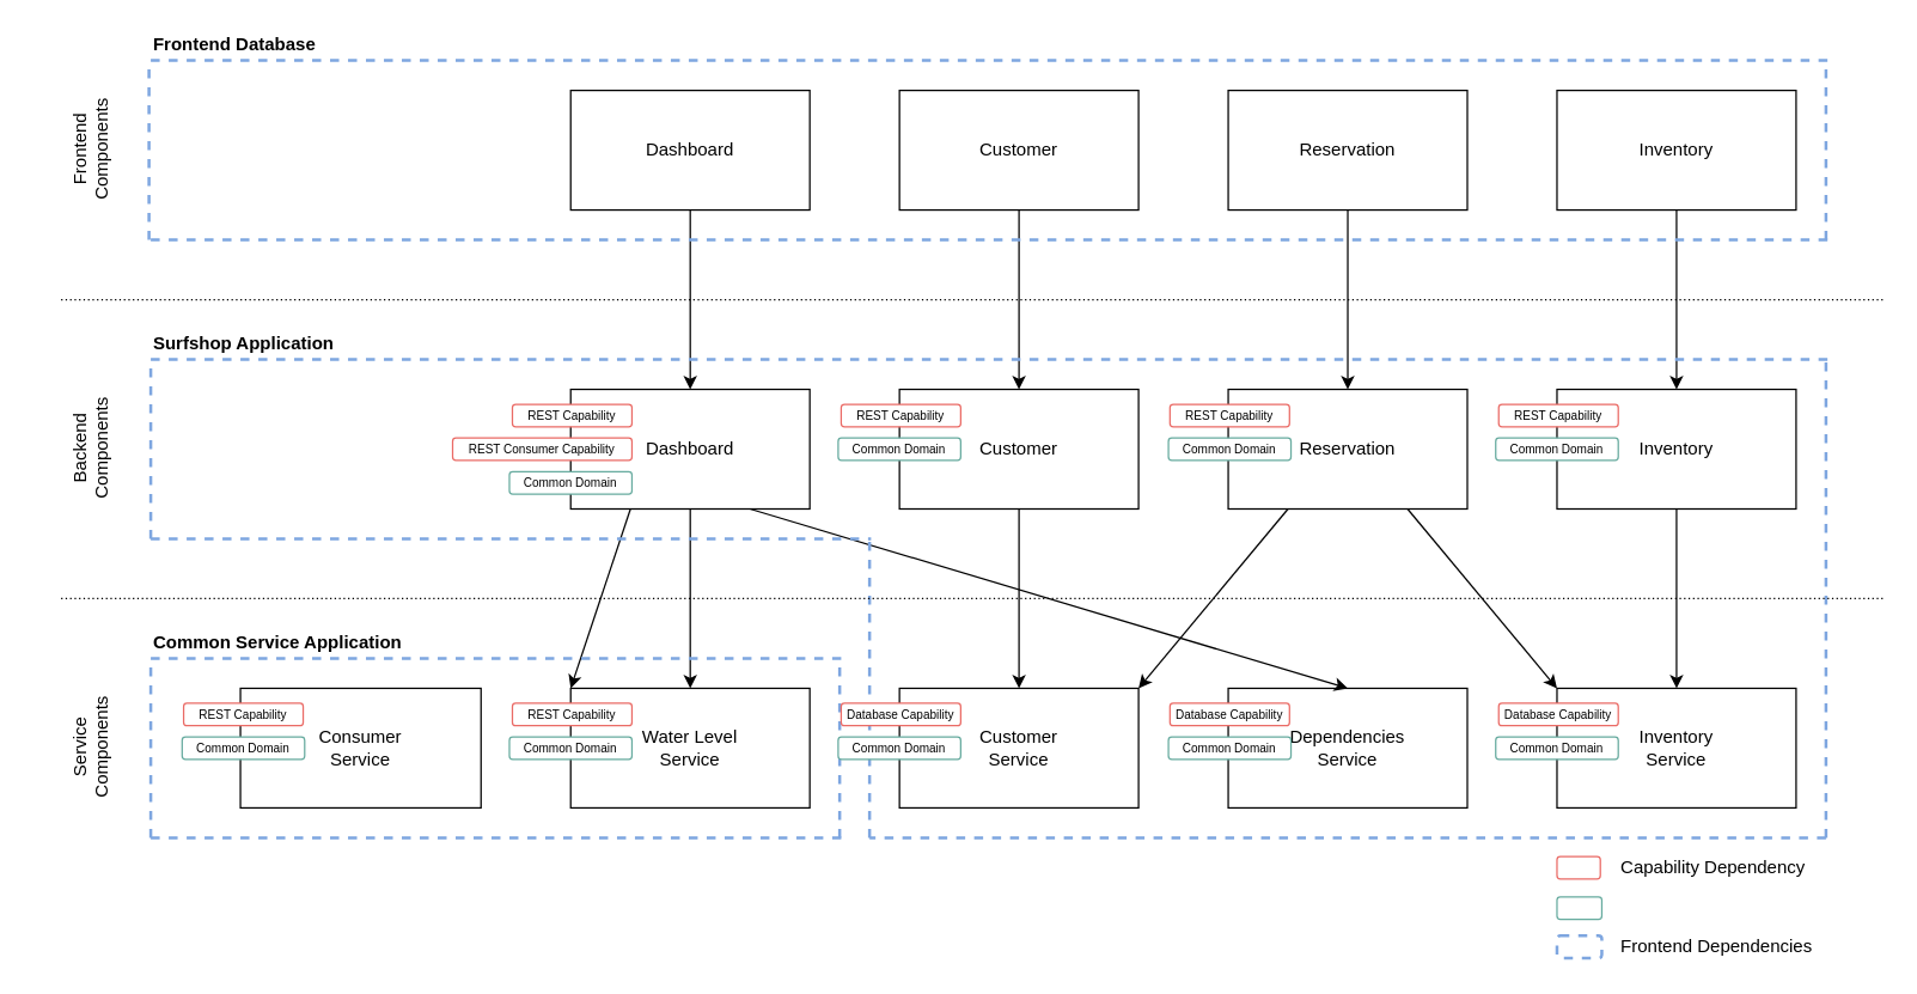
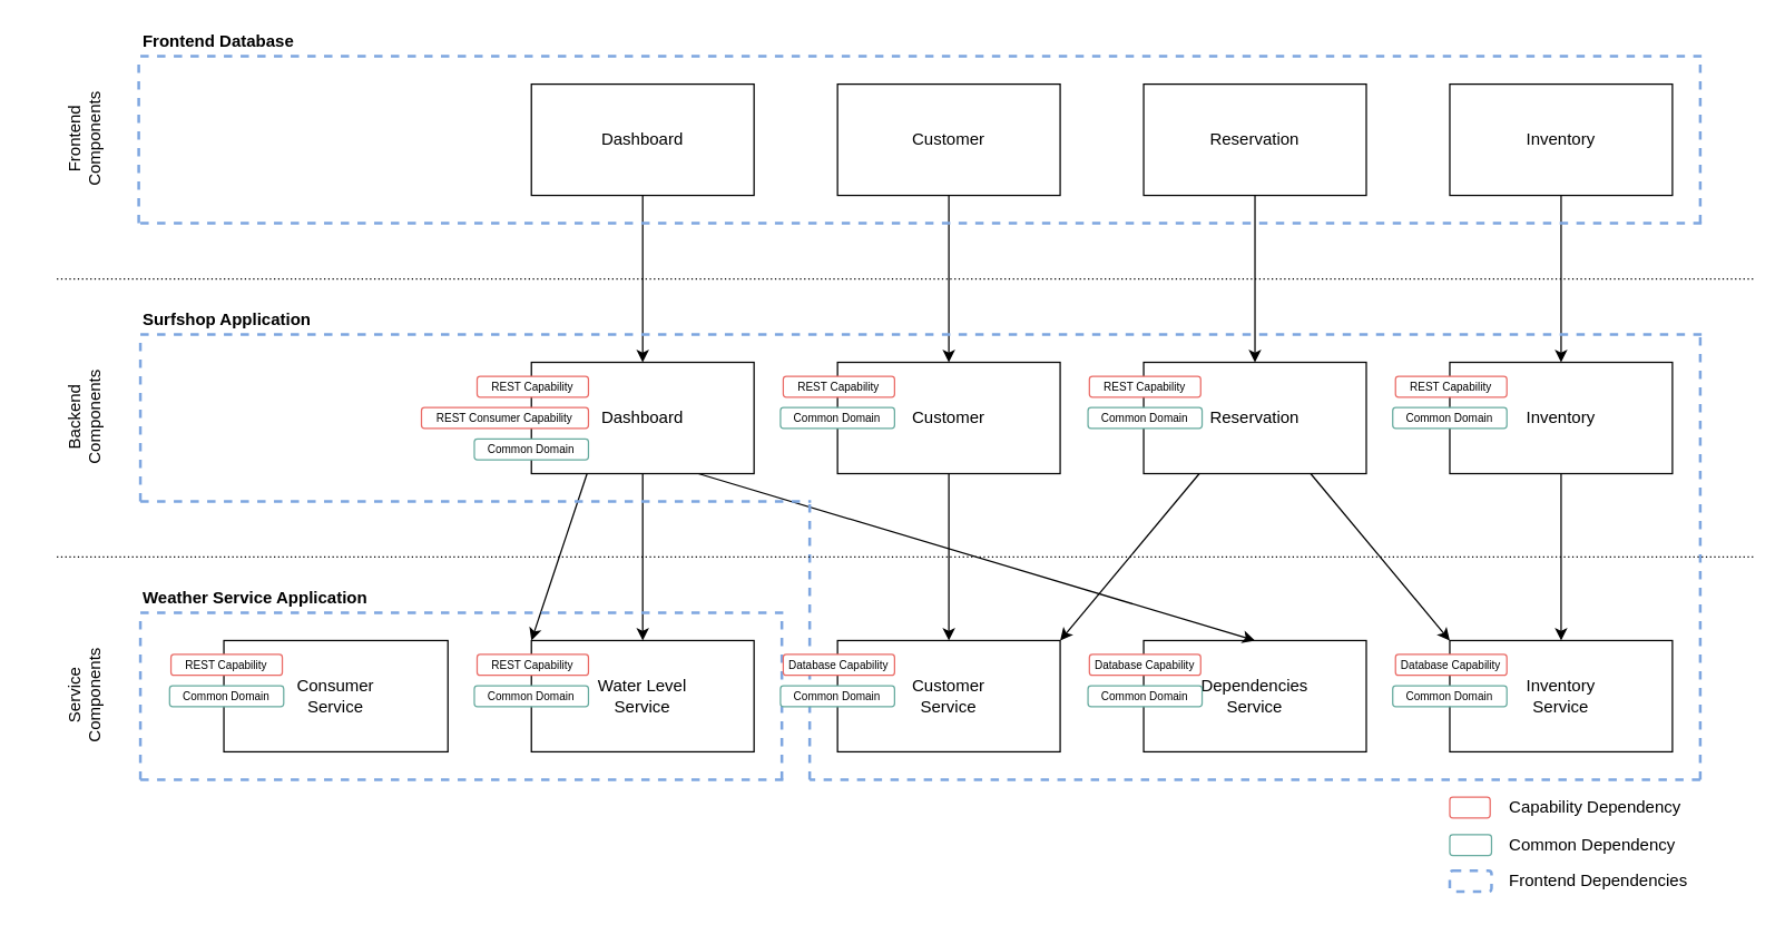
- <mxCell id="41" value="Common Service Application" style="text;html=1;resizable=0;autosize=1;align=left;verticalAlign=middle;points=[];fillColor=none;strokeColor=none;rounded=0;fontStyle=1" vertex="1" parent="1"><mxGeometry x="100" y="420" width="180" height="20" as="geometry" /></mxCell>
+ <mxCell id="41" value="Weather Service Application" style="text;html=1;resizable=0;autosize=1;align=left;verticalAlign=middle;points=[];fillColor=none;strokeColor=none;rounded=0;fontStyle=1" vertex="1" parent="1"><mxGeometry x="100" y="420" width="180" height="20" as="geometry" /></mxCell>
+ <mxCell id="73" value="Common Dependency" style="text;html=1;resizable=0;autosize=1;align=left;verticalAlign=middle;points=[];fillColor=none;strokeColor=none;rounded=0;fontStyle=0" vertex="1" parent="1"><mxGeometry x="1082" y="597" width="130" height="20" as="geometry" /></mxCell>
